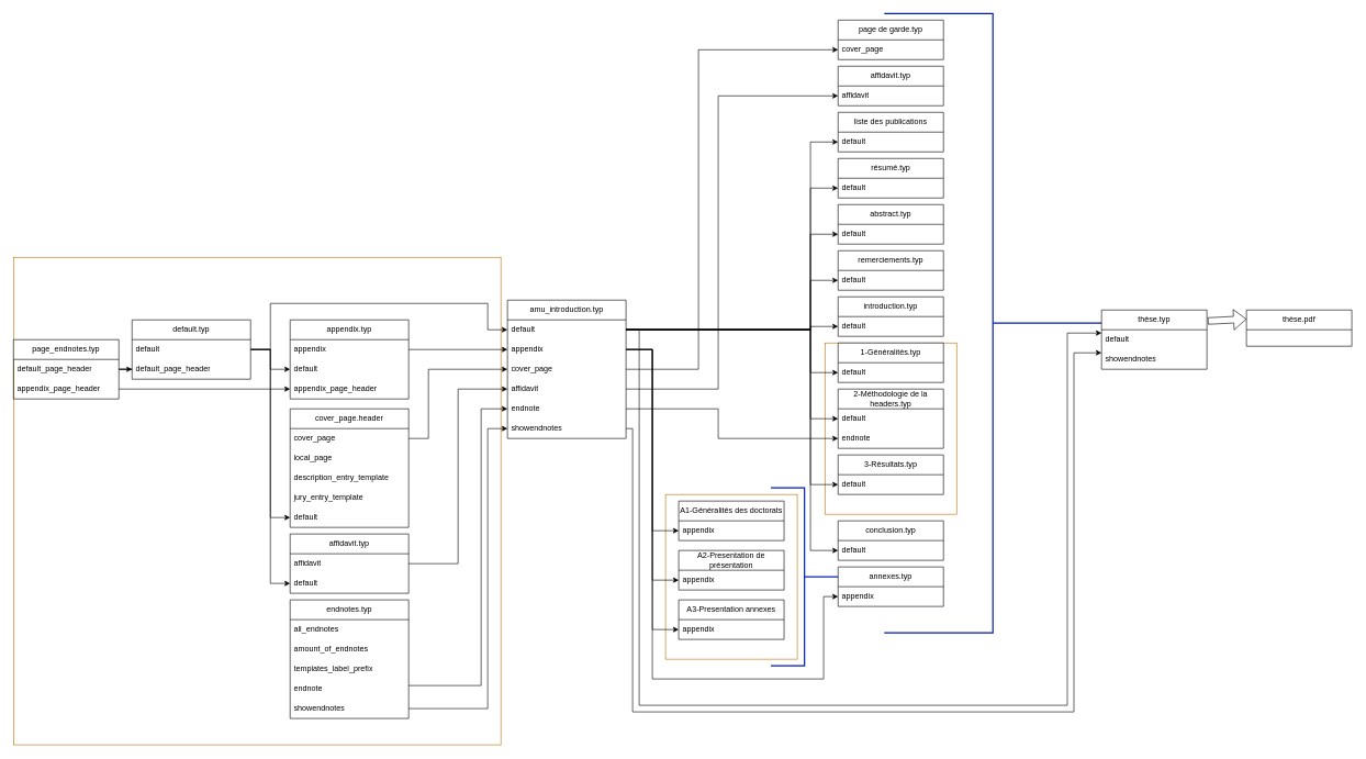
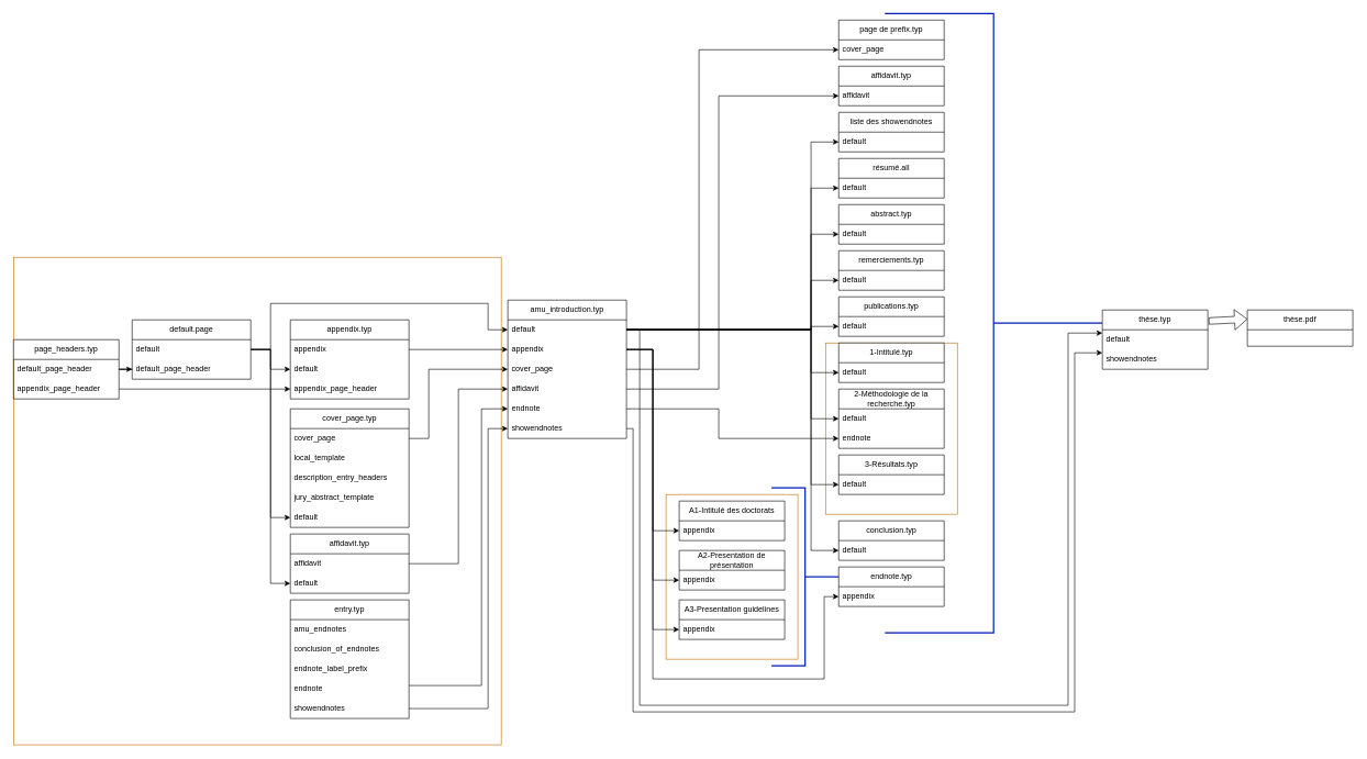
- <mxCell id="32" value="page de garde.typ" style="swimlane;fontStyle=0;childLayout=stackLayout;horizontal=1;startSize=30;horizontalStack=0;resizeParent=1;resizeParentMax=0;resizeLast=0;collapsible=1;marginBottom=0;whiteSpace=wrap;html=1;" parent="1" vertex="1"><mxGeometry x="1272" y="30" width="160" height="60" as="geometry" /></mxCell>
+ <mxCell id="32" value="page de prefix.typ" style="swimlane;fontStyle=0;childLayout=stackLayout;horizontal=1;startSize=30;horizontalStack=0;resizeParent=1;resizeParentMax=0;resizeLast=0;collapsible=1;marginBottom=0;whiteSpace=wrap;html=1;" parent="1" vertex="1"><mxGeometry x="1272" y="30" width="160" height="60" as="geometry" /></mxCell>
- <mxCell id="36" value="liste des publications" style="swimlane;fontStyle=0;childLayout=stackLayout;horizontal=1;startSize=30;horizontalStack=0;resizeParent=1;resizeParentMax=0;resizeLast=0;collapsible=1;marginBottom=0;whiteSpace=wrap;html=1;" parent="1" vertex="1"><mxGeometry x="1272" y="170" width="160" height="60" as="geometry" /></mxCell>
+ <mxCell id="36" value="liste des showendnotes" style="swimlane;fontStyle=0;childLayout=stackLayout;horizontal=1;startSize=30;horizontalStack=0;resizeParent=1;resizeParentMax=0;resizeLast=0;collapsible=1;marginBottom=0;whiteSpace=wrap;html=1;" parent="1" vertex="1"><mxGeometry x="1272" y="170" width="160" height="60" as="geometry" /></mxCell>
- <mxCell id="38" value="résumé.typ" style="swimlane;fontStyle=0;childLayout=stackLayout;horizontal=1;startSize=30;horizontalStack=0;resizeParent=1;resizeParentMax=0;resizeLast=0;collapsible=1;marginBottom=0;whiteSpace=wrap;html=1;" parent="1" vertex="1"><mxGeometry x="1272" y="240" width="160" height="60" as="geometry" /></mxCell>
+ <mxCell id="38" value="résumé.all" style="swimlane;fontStyle=0;childLayout=stackLayout;horizontal=1;startSize=30;horizontalStack=0;resizeParent=1;resizeParentMax=0;resizeLast=0;collapsible=1;marginBottom=0;whiteSpace=wrap;html=1;" parent="1" vertex="1"><mxGeometry x="1272" y="240" width="160" height="60" as="geometry" /></mxCell>
- <mxCell id="44" value="introduction.typ" style="swimlane;fontStyle=0;childLayout=stackLayout;horizontal=1;startSize=30;horizontalStack=0;resizeParent=1;resizeParentMax=0;resizeLast=0;collapsible=1;marginBottom=0;whiteSpace=wrap;html=1;" parent="1" vertex="1"><mxGeometry x="1272" y="450" width="160" height="60" as="geometry" /></mxCell>
+ <mxCell id="44" value="publications.typ" style="swimlane;fontStyle=0;childLayout=stackLayout;horizontal=1;startSize=30;horizontalStack=0;resizeParent=1;resizeParentMax=0;resizeLast=0;collapsible=1;marginBottom=0;whiteSpace=wrap;html=1;" parent="1" vertex="1"><mxGeometry x="1272" y="450" width="160" height="60" as="geometry" /></mxCell>
- <mxCell id="12" value="default.typ" style="swimlane;fontStyle=0;childLayout=stackLayout;horizontal=1;startSize=30;horizontalStack=0;resizeParent=1;resizeParentMax=0;resizeLast=0;collapsible=1;marginBottom=0;whiteSpace=wrap;html=1;" parent="1" vertex="1"><mxGeometry x="200" y="485" width="180" height="90" as="geometry" /></mxCell>
+ <mxCell id="12" value="default.page" style="swimlane;fontStyle=0;childLayout=stackLayout;horizontal=1;startSize=30;horizontalStack=0;resizeParent=1;resizeParentMax=0;resizeLast=0;collapsible=1;marginBottom=0;whiteSpace=wrap;html=1;" parent="1" vertex="1"><mxGeometry x="200" y="485" width="180" height="90" as="geometry" /></mxCell>
- <mxCell id="15" value="page_endnotes.typ" style="swimlane;fontStyle=0;childLayout=stackLayout;horizontal=1;startSize=30;horizontalStack=0;resizeParent=1;resizeParentMax=0;resizeLast=0;collapsible=1;marginBottom=0;whiteSpace=wrap;html=1;" parent="1" vertex="1"><mxGeometry x="20" y="515" width="160" height="90" as="geometry" /></mxCell>
+ <mxCell id="15" value="page_headers.typ" style="swimlane;fontStyle=0;childLayout=stackLayout;horizontal=1;startSize=30;horizontalStack=0;resizeParent=1;resizeParentMax=0;resizeLast=0;collapsible=1;marginBottom=0;whiteSpace=wrap;html=1;" parent="1" vertex="1"><mxGeometry x="20" y="515" width="160" height="90" as="geometry" /></mxCell>
- <mxCell id="46" value="1-Généralités.typ" style="swimlane;fontStyle=0;childLayout=stackLayout;horizontal=1;startSize=30;horizontalStack=0;resizeParent=1;resizeParentMax=0;resizeLast=0;collapsible=1;marginBottom=0;whiteSpace=wrap;html=1;" parent="1" vertex="1"><mxGeometry x="1272" y="520" width="160" height="60" as="geometry" /></mxCell>
+ <mxCell id="46" value="1-Intitulé.typ" style="swimlane;fontStyle=0;childLayout=stackLayout;horizontal=1;startSize=30;horizontalStack=0;resizeParent=1;resizeParentMax=0;resizeLast=0;collapsible=1;marginBottom=0;whiteSpace=wrap;html=1;" parent="1" vertex="1"><mxGeometry x="1272" y="520" width="160" height="60" as="geometry" /></mxCell>
- <mxCell id="48" value="2-Méthodologie de la headers.typ" style="swimlane;fontStyle=0;childLayout=stackLayout;horizontal=1;startSize=30;horizontalStack=0;resizeParent=1;resizeParentMax=0;resizeLast=0;collapsible=1;marginBottom=0;whiteSpace=wrap;html=1;" parent="1" vertex="1"><mxGeometry x="1272" y="590" width="160" height="90" as="geometry" /></mxCell>
+ <mxCell id="48" value="2-Méthodologie de la recherche.typ" style="swimlane;fontStyle=0;childLayout=stackLayout;horizontal=1;startSize=30;horizontalStack=0;resizeParent=1;resizeParentMax=0;resizeLast=0;collapsible=1;marginBottom=0;whiteSpace=wrap;html=1;" parent="1" vertex="1"><mxGeometry x="1272" y="590" width="160" height="90" as="geometry" /></mxCell>
- <mxCell id="81" value="cover_page.header" style="swimlane;fontStyle=0;childLayout=stackLayout;horizontal=1;startSize=30;horizontalStack=0;resizeParent=1;resizeParentMax=0;resizeLast=0;collapsible=1;marginBottom=0;whiteSpace=wrap;html=1;" vertex="1" parent="1"><mxGeometry x="440" y="620" width="180" height="180" as="geometry" /></mxCell>
+ <mxCell id="81" value="cover_page.typ" style="swimlane;fontStyle=0;childLayout=stackLayout;horizontal=1;startSize=30;horizontalStack=0;resizeParent=1;resizeParentMax=0;resizeLast=0;collapsible=1;marginBottom=0;whiteSpace=wrap;html=1;" vertex="1" parent="1"><mxGeometry x="440" y="620" width="180" height="180" as="geometry" /></mxCell>
- <mxCell id="83" value="local_page" style="text;strokeColor=none;fillColor=none;align=left;verticalAlign=middle;spacingLeft=4;spacingRight=4;overflow=hidden;points=[[0,0.5],[1,0.5]];portConstraint=eastwest;rotatable=0;whiteSpace=wrap;html=1;" vertex="1" parent="81"><mxGeometry y="60" width="180" height="30" as="geometry" /></mxCell>
+ <mxCell id="83" value="local_template" style="text;strokeColor=none;fillColor=none;align=left;verticalAlign=middle;spacingLeft=4;spacingRight=4;overflow=hidden;points=[[0,0.5],[1,0.5]];portConstraint=eastwest;rotatable=0;whiteSpace=wrap;html=1;" vertex="1" parent="81"><mxGeometry y="60" width="180" height="30" as="geometry" /></mxCell>
- <mxCell id="84" value="description_entry_template" style="text;strokeColor=none;fillColor=none;align=left;verticalAlign=middle;spacingLeft=4;spacingRight=4;overflow=hidden;points=[[0,0.5],[1,0.5]];portConstraint=eastwest;rotatable=0;whiteSpace=wrap;html=1;" vertex="1" parent="81"><mxGeometry y="90" width="180" height="30" as="geometry" /></mxCell>
+ <mxCell id="84" value="description_entry_headers" style="text;strokeColor=none;fillColor=none;align=left;verticalAlign=middle;spacingLeft=4;spacingRight=4;overflow=hidden;points=[[0,0.5],[1,0.5]];portConstraint=eastwest;rotatable=0;whiteSpace=wrap;html=1;" vertex="1" parent="81"><mxGeometry y="90" width="180" height="30" as="geometry" /></mxCell>
- <mxCell id="85" value="jury_entry_template" style="text;strokeColor=none;fillColor=none;align=left;verticalAlign=middle;spacingLeft=4;spacingRight=4;overflow=hidden;points=[[0,0.5],[1,0.5]];portConstraint=eastwest;rotatable=0;whiteSpace=wrap;html=1;" vertex="1" parent="81"><mxGeometry y="120" width="180" height="30" as="geometry" /></mxCell>
+ <mxCell id="85" value="jury_abstract_template" style="text;strokeColor=none;fillColor=none;align=left;verticalAlign=middle;spacingLeft=4;spacingRight=4;overflow=hidden;points=[[0,0.5],[1,0.5]];portConstraint=eastwest;rotatable=0;whiteSpace=wrap;html=1;" vertex="1" parent="81"><mxGeometry y="120" width="180" height="30" as="geometry" /></mxCell>
- <mxCell id="55" value="A1-Généralités des doctorats" style="swimlane;fontStyle=0;childLayout=stackLayout;horizontal=1;startSize=30;horizontalStack=0;resizeParent=1;resizeParentMax=0;resizeLast=0;collapsible=1;marginBottom=0;whiteSpace=wrap;html=1;" parent="1" vertex="1"><mxGeometry x="1030" y="760" width="160" height="60" as="geometry" /></mxCell>
+ <mxCell id="55" value="A1-Intitulé des doctorats" style="swimlane;fontStyle=0;childLayout=stackLayout;horizontal=1;startSize=30;horizontalStack=0;resizeParent=1;resizeParentMax=0;resizeLast=0;collapsible=1;marginBottom=0;whiteSpace=wrap;html=1;" parent="1" vertex="1"><mxGeometry x="1030" y="760" width="160" height="60" as="geometry" /></mxCell>
- <mxCell id="69" value="annexes.typ" style="swimlane;fontStyle=0;childLayout=stackLayout;horizontal=1;startSize=30;horizontalStack=0;resizeParent=1;resizeParentMax=0;resizeLast=0;collapsible=1;marginBottom=0;whiteSpace=wrap;html=1;" parent="1" vertex="1"><mxGeometry x="1272" y="860" width="160" height="60" as="geometry" /></mxCell>
+ <mxCell id="69" value="endnote.typ" style="swimlane;fontStyle=0;childLayout=stackLayout;horizontal=1;startSize=30;horizontalStack=0;resizeParent=1;resizeParentMax=0;resizeLast=0;collapsible=1;marginBottom=0;whiteSpace=wrap;html=1;" parent="1" vertex="1"><mxGeometry x="1272" y="860" width="160" height="60" as="geometry" /></mxCell>
- <mxCell id="6" value="endnotes.typ" style="swimlane;fontStyle=0;childLayout=stackLayout;horizontal=1;startSize=30;horizontalStack=0;resizeParent=1;resizeParentMax=0;resizeLast=0;collapsible=1;marginBottom=0;whiteSpace=wrap;html=1;" parent="1" vertex="1"><mxGeometry x="440" y="910" width="180" height="180" as="geometry" /></mxCell>
+ <mxCell id="6" value="entry.typ" style="swimlane;fontStyle=0;childLayout=stackLayout;horizontal=1;startSize=30;horizontalStack=0;resizeParent=1;resizeParentMax=0;resizeLast=0;collapsible=1;marginBottom=0;whiteSpace=wrap;html=1;" parent="1" vertex="1"><mxGeometry x="440" y="910" width="180" height="180" as="geometry" /></mxCell>
- <mxCell id="59" value="A3-Presentation annexes" style="swimlane;fontStyle=0;childLayout=stackLayout;horizontal=1;startSize=30;horizontalStack=0;resizeParent=1;resizeParentMax=0;resizeLast=0;collapsible=1;marginBottom=0;whiteSpace=wrap;html=1;" parent="1" vertex="1"><mxGeometry x="1030" y="910" width="160" height="60" as="geometry" /></mxCell>
+ <mxCell id="59" value="A3-Presentation guidelines" style="swimlane;fontStyle=0;childLayout=stackLayout;horizontal=1;startSize=30;horizontalStack=0;resizeParent=1;resizeParentMax=0;resizeLast=0;collapsible=1;marginBottom=0;whiteSpace=wrap;html=1;" parent="1" vertex="1"><mxGeometry x="1030" y="910" width="160" height="60" as="geometry" /></mxCell>
- <mxCell id="7" value="all_endnotes" style="text;strokeColor=none;fillColor=none;align=left;verticalAlign=middle;spacingLeft=4;spacingRight=4;overflow=hidden;points=[[0,0.5],[1,0.5]];portConstraint=eastwest;rotatable=0;whiteSpace=wrap;html=1;" parent="6" vertex="1"><mxGeometry y="30" width="180" height="30" as="geometry" /></mxCell>
+ <mxCell id="7" value="amu_endnotes" style="text;strokeColor=none;fillColor=none;align=left;verticalAlign=middle;spacingLeft=4;spacingRight=4;overflow=hidden;points=[[0,0.5],[1,0.5]];portConstraint=eastwest;rotatable=0;whiteSpace=wrap;html=1;" parent="6" vertex="1"><mxGeometry y="30" width="180" height="30" as="geometry" /></mxCell>
- <mxCell id="8" value="amount_of_endnotes" style="text;strokeColor=none;fillColor=none;align=left;verticalAlign=middle;spacingLeft=4;spacingRight=4;overflow=hidden;points=[[0,0.5],[1,0.5]];portConstraint=eastwest;rotatable=0;whiteSpace=wrap;html=1;" parent="6" vertex="1"><mxGeometry y="60" width="180" height="30" as="geometry" /></mxCell>
+ <mxCell id="8" value="conclusion_of_endnotes" style="text;strokeColor=none;fillColor=none;align=left;verticalAlign=middle;spacingLeft=4;spacingRight=4;overflow=hidden;points=[[0,0.5],[1,0.5]];portConstraint=eastwest;rotatable=0;whiteSpace=wrap;html=1;" parent="6" vertex="1"><mxGeometry y="60" width="180" height="30" as="geometry" /></mxCell>
- <mxCell id="9" value="templates_label_prefix" style="text;strokeColor=none;fillColor=none;align=left;verticalAlign=middle;spacingLeft=4;spacingRight=4;overflow=hidden;points=[[0,0.5],[1,0.5]];portConstraint=eastwest;rotatable=0;whiteSpace=wrap;html=1;" parent="6" vertex="1"><mxGeometry y="90" width="180" height="30" as="geometry" /></mxCell>
+ <mxCell id="9" value="endnote_label_prefix" style="text;strokeColor=none;fillColor=none;align=left;verticalAlign=middle;spacingLeft=4;spacingRight=4;overflow=hidden;points=[[0,0.5],[1,0.5]];portConstraint=eastwest;rotatable=0;whiteSpace=wrap;html=1;" parent="6" vertex="1"><mxGeometry y="90" width="180" height="30" as="geometry" /></mxCell>
